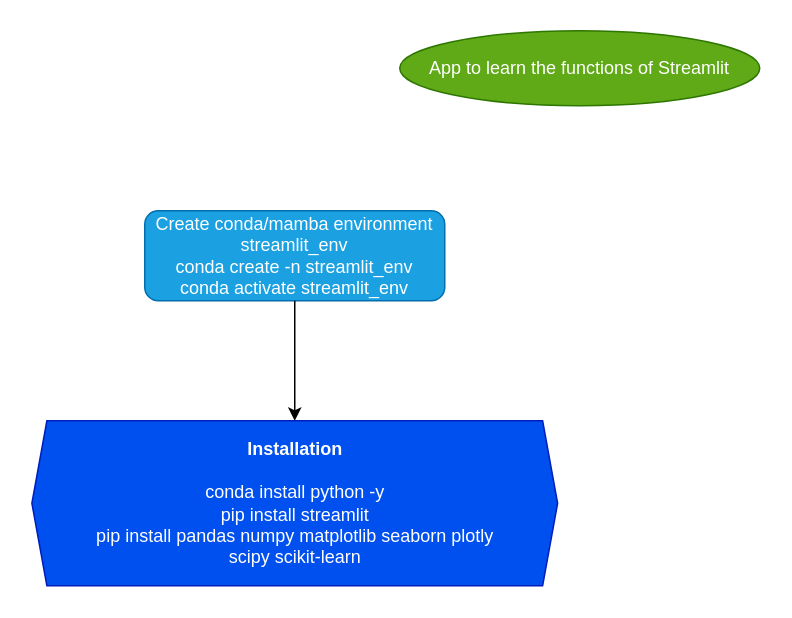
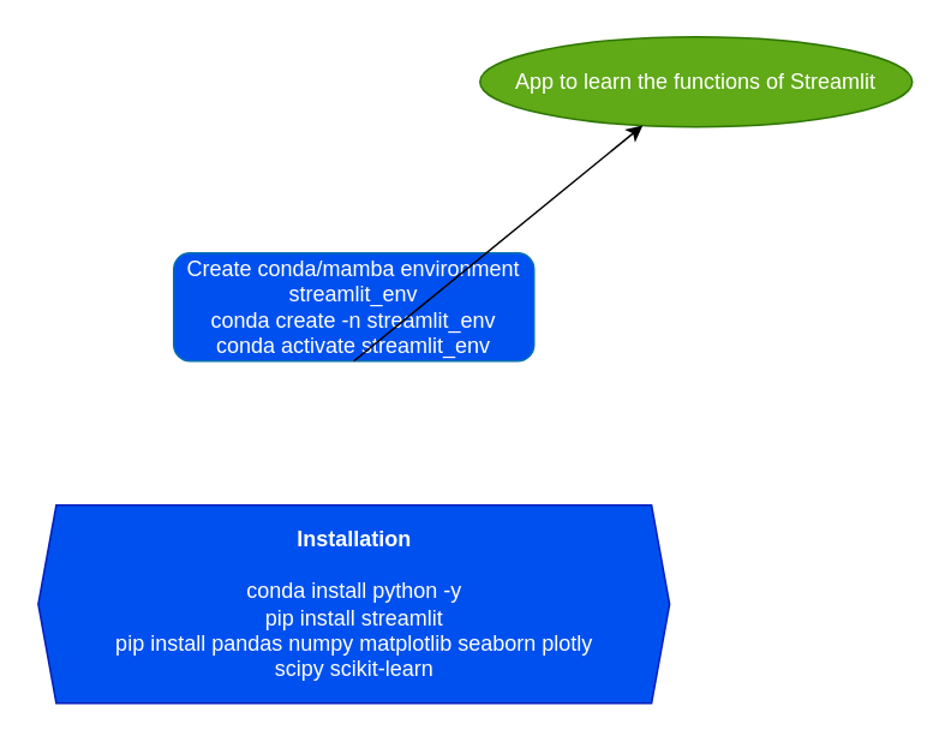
- <mxCell id="3" value="&lt;div&gt;Create conda/mamba environment&lt;/div&gt;&lt;div&gt;streamlit_env&lt;/div&gt;&lt;div&gt;&lt;div&gt;conda create -n streamlit_env&lt;/div&gt;&lt;div&gt;conda activate streamlit_env&lt;/div&gt;&lt;/div&gt;" style="rounded=1;whiteSpace=wrap;html=1;fillColor=#1ba1e2;fontColor=#ffffff;strokeColor=#006EAF;" vertex="1" parent="1"><mxGeometry x="96" y="140" width="200" height="60" as="geometry" /></mxCell>
+ <mxCell id="3" value="&lt;div&gt;Create conda/mamba environment&lt;/div&gt;&lt;div&gt;streamlit_env&lt;/div&gt;&lt;div&gt;&lt;div&gt;conda create -n streamlit_env&lt;/div&gt;&lt;div&gt;conda activate streamlit_env&lt;/div&gt;&lt;/div&gt;" style="rounded=1;whiteSpace=wrap;html=1;fillColor=#0050ef;fontColor=#ffffff;strokeColor=#006EAF;" vertex="1" parent="1"><mxGeometry x="96" y="140" width="200" height="60" as="geometry" /></mxCell>
- <mxCell id="4" value="" style="endArrow=classic;html=1;exitX=0.5;exitY=1;exitDx=0;exitDy=0;entryX=0.5;entryY=0;entryDx=0;entryDy=0;" edge="1" parent="1" source="3" target="5"><mxGeometry width="50" height="50" relative="1" as="geometry"><mxPoint x="116" y="350" as="sourcePoint" /><mxPoint x="196" y="270" as="targetPoint" /></mxGeometry></mxCell>
+ <mxCell id="4" value="" style="endArrow=classic;html=1;exitX=0.5;exitY=1;exitDx=0;exitDy=0;" edge="1" parent="1" source="3" target="2"><mxGeometry width="50" height="50" relative="1" as="geometry"><mxPoint x="116" y="350" as="sourcePoint" /><mxPoint x="196" y="270" as="targetPoint" /></mxGeometry></mxCell>
